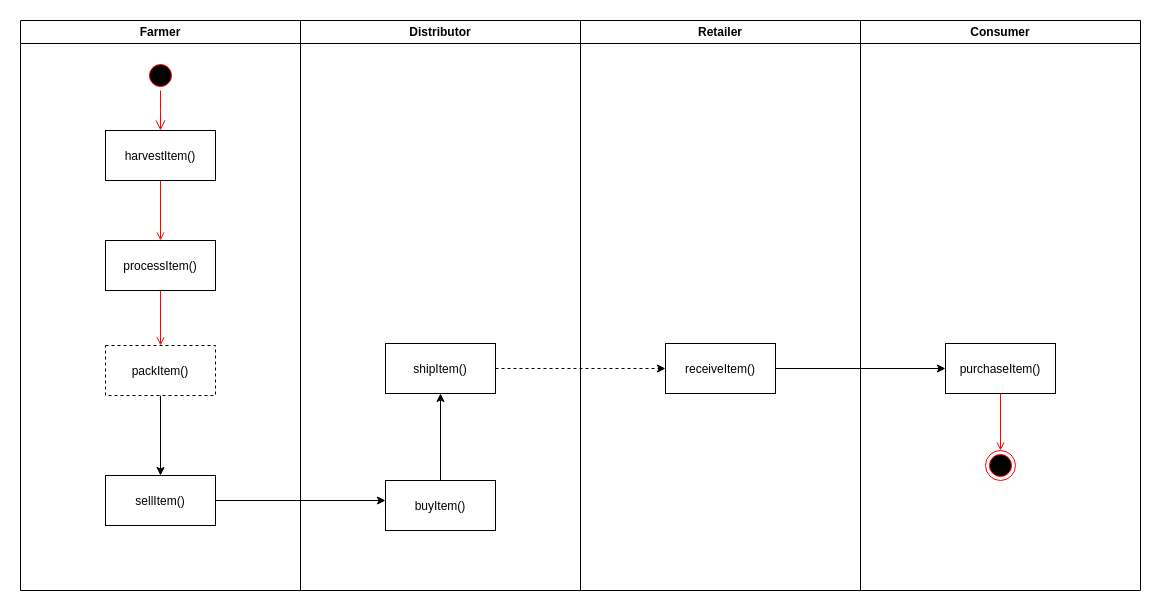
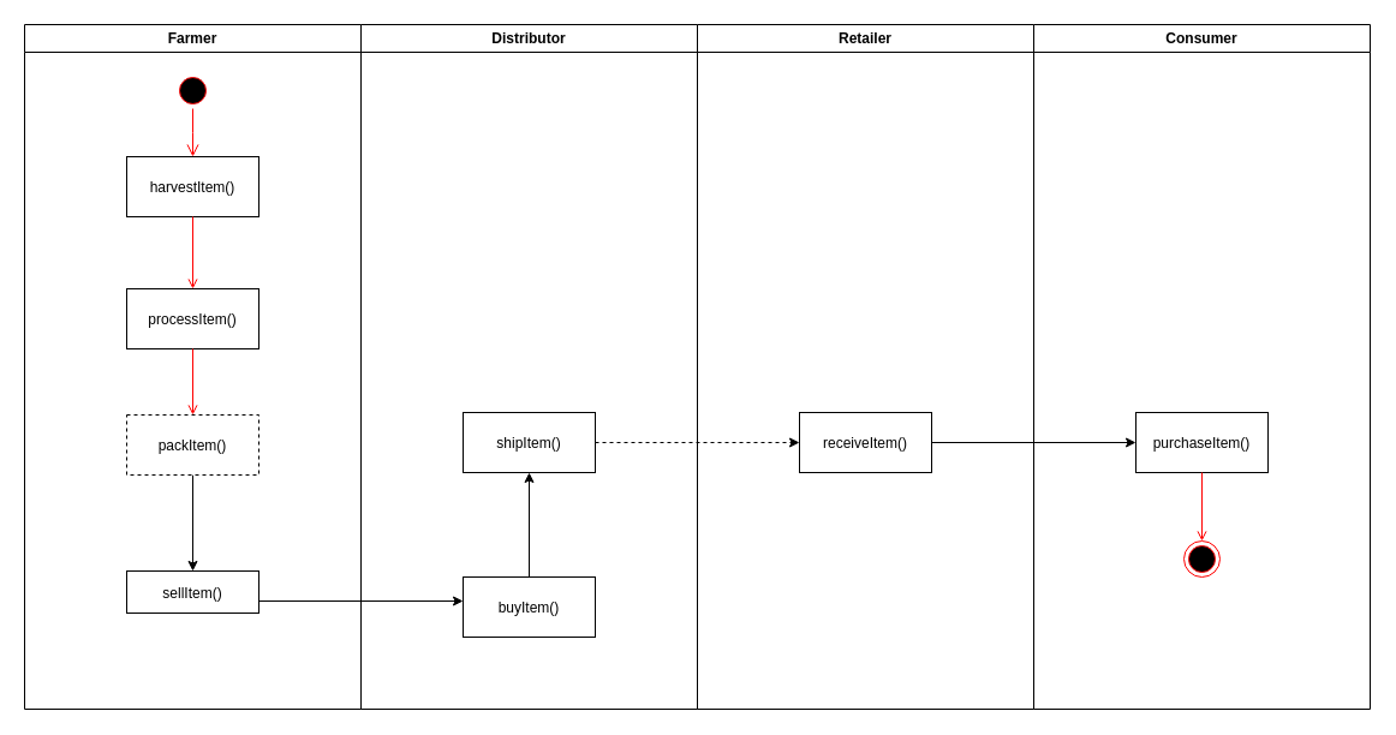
- <mxCell id="10" value="sellItem()" style="" vertex="1" parent="2"><mxGeometry x="85" y="455" width="110" height="50" as="geometry" /></mxCell>
+ <mxCell id="10" value="sellItem()" style="" vertex="1" parent="2"><mxGeometry x="85" y="455" width="110" height="35" as="geometry" /></mxCell>
